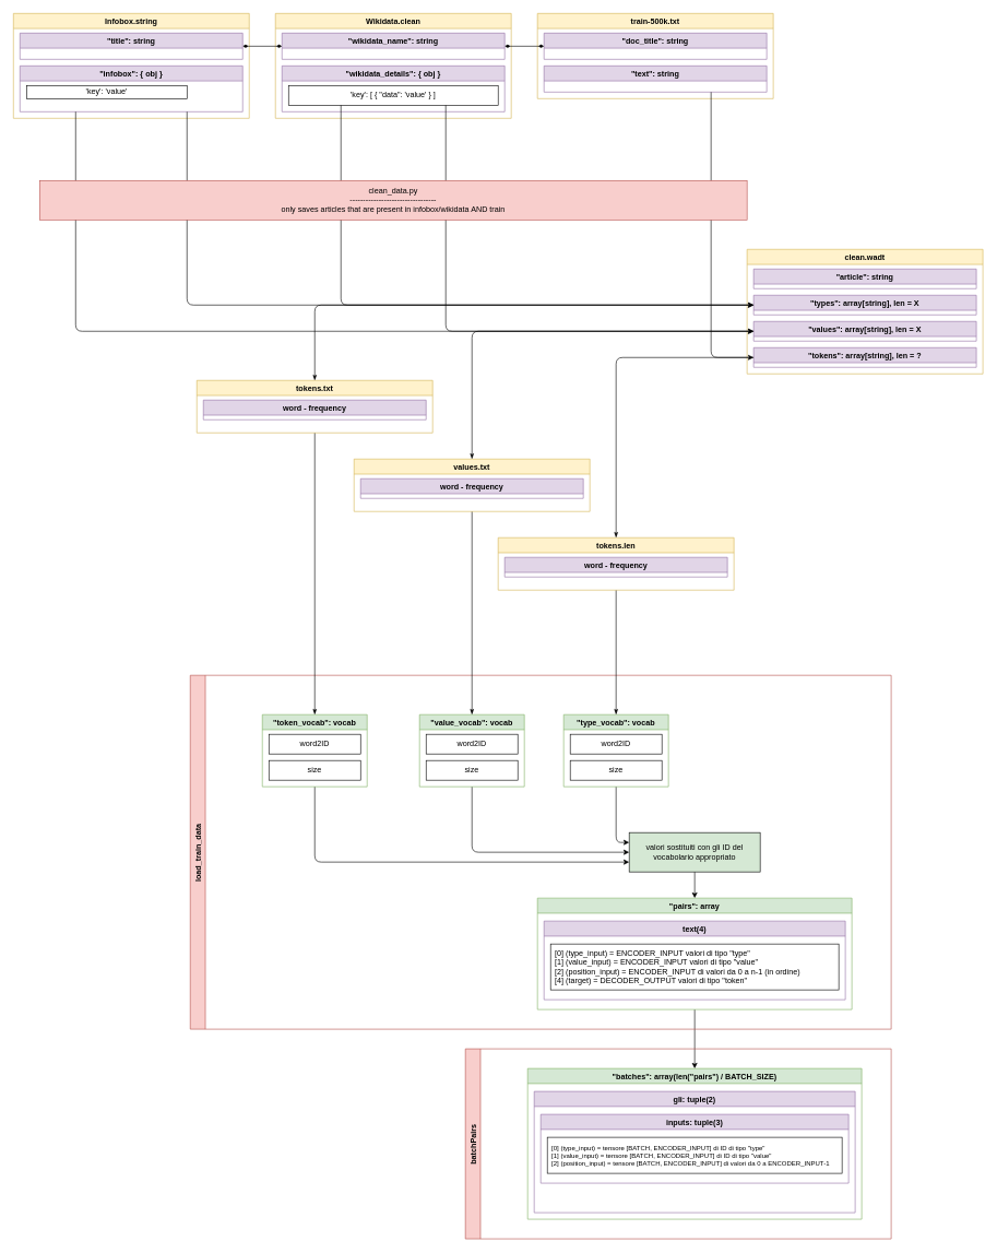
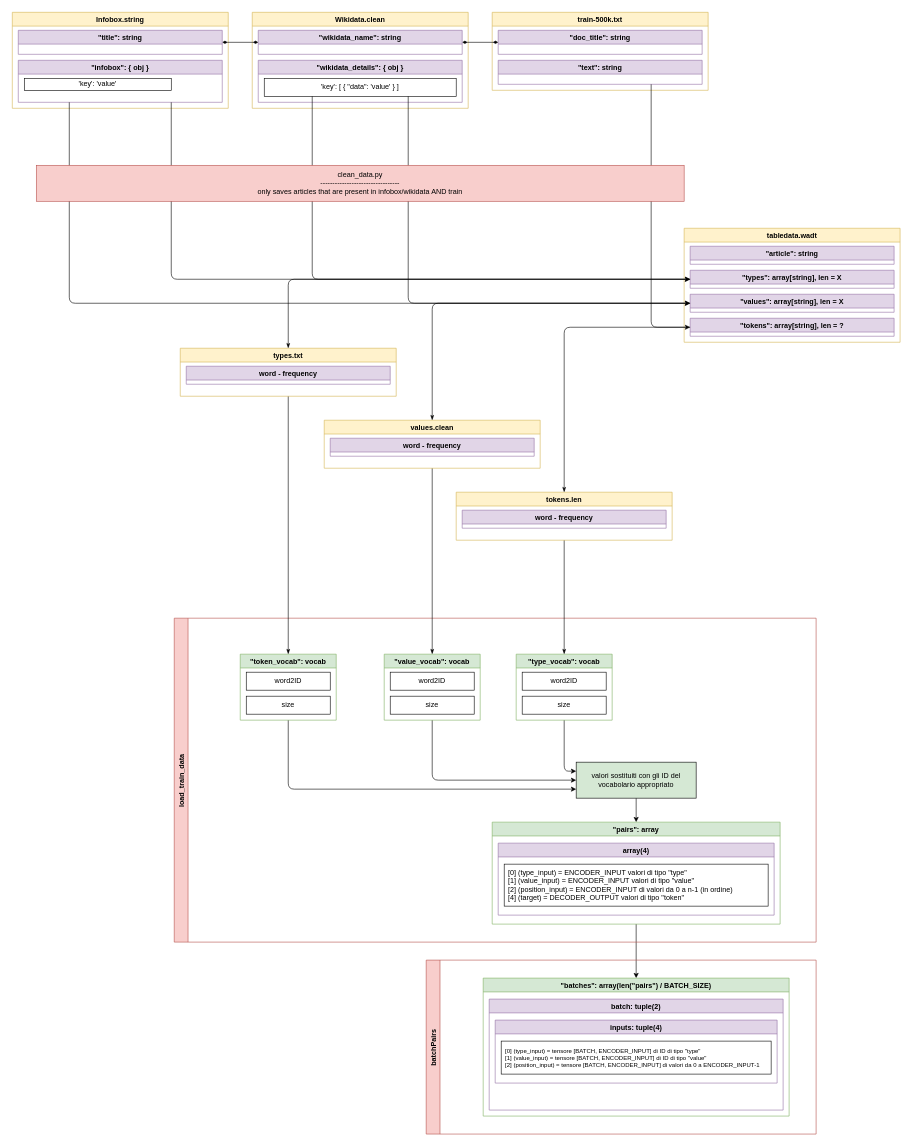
- <mxCell id="15" value="clean.wadt" style="swimlane;fillColor=#fff2cc;strokeColor=#d6b656;" parent="1" vertex="1"><mxGeometry x="1140" width="360" height="190" as="geometry" y="380" /></mxCell>
+ <mxCell id="15" value="tabledata.wadt" style="swimlane;fillColor=#fff2cc;strokeColor=#d6b656;" parent="1" vertex="1"><mxGeometry x="1140" width="360" height="190" as="geometry" y="380" /></mxCell>
- <mxCell id="55" value="tokens.txt" style="swimlane;fillColor=#fff2cc;strokeColor=#d6b656;" parent="1" vertex="1"><mxGeometry x="300" y="580" width="360" height="80" as="geometry" /></mxCell>
+ <mxCell id="55" value="types.txt" style="swimlane;fillColor=#fff2cc;strokeColor=#d6b656;" parent="1" vertex="1"><mxGeometry x="300" y="580" width="360" height="80" as="geometry" /></mxCell>
- <mxCell id="58" value="values.txt" style="swimlane;fillColor=#fff2cc;strokeColor=#d6b656;startSize=23;" parent="1" vertex="1"><mxGeometry x="540" y="700" width="360" height="80" as="geometry" /></mxCell>
+ <mxCell id="58" value="values.clean" style="swimlane;fillColor=#fff2cc;strokeColor=#d6b656;startSize=23;" parent="1" vertex="1"><mxGeometry x="540" y="700" width="360" height="80" as="geometry" /></mxCell>
- <mxCell id="43" value="text(4)" style="swimlane;fillColor=#e1d5e7;strokeColor=#9673a6;" parent="42" vertex="1"><mxGeometry x="10" y="35" width="460" height="120" as="geometry" /></mxCell>
+ <mxCell id="43" value="array(4)" style="swimlane;fillColor=#e1d5e7;strokeColor=#9673a6;" parent="42" vertex="1"><mxGeometry x="10" y="35" width="460" height="120" as="geometry" /></mxCell>
- <mxCell id="47" value="gli: tuple(2)" style="swimlane;fillColor=#e1d5e7;strokeColor=#9673a6;" parent="46" vertex="1"><mxGeometry x="10" y="35" width="490" height="185" as="geometry" /></mxCell>
+ <mxCell id="47" value="batch: tuple(2)" style="swimlane;fillColor=#e1d5e7;strokeColor=#9673a6;" parent="46" vertex="1"><mxGeometry x="10" y="35" width="490" height="185" as="geometry" /></mxCell>
- <mxCell id="48" value="inputs: tuple(3)" style="swimlane;fillColor=#e1d5e7;strokeColor=#9673a6;startSize=23;" parent="47" vertex="1"><mxGeometry x="10" y="35" width="470" height="105" as="geometry" /></mxCell>
+ <mxCell id="48" value="inputs: tuple(4)" style="swimlane;fillColor=#e1d5e7;strokeColor=#9673a6;startSize=23;" parent="47" vertex="1"><mxGeometry x="10" y="35" width="470" height="105" as="geometry" /></mxCell>
